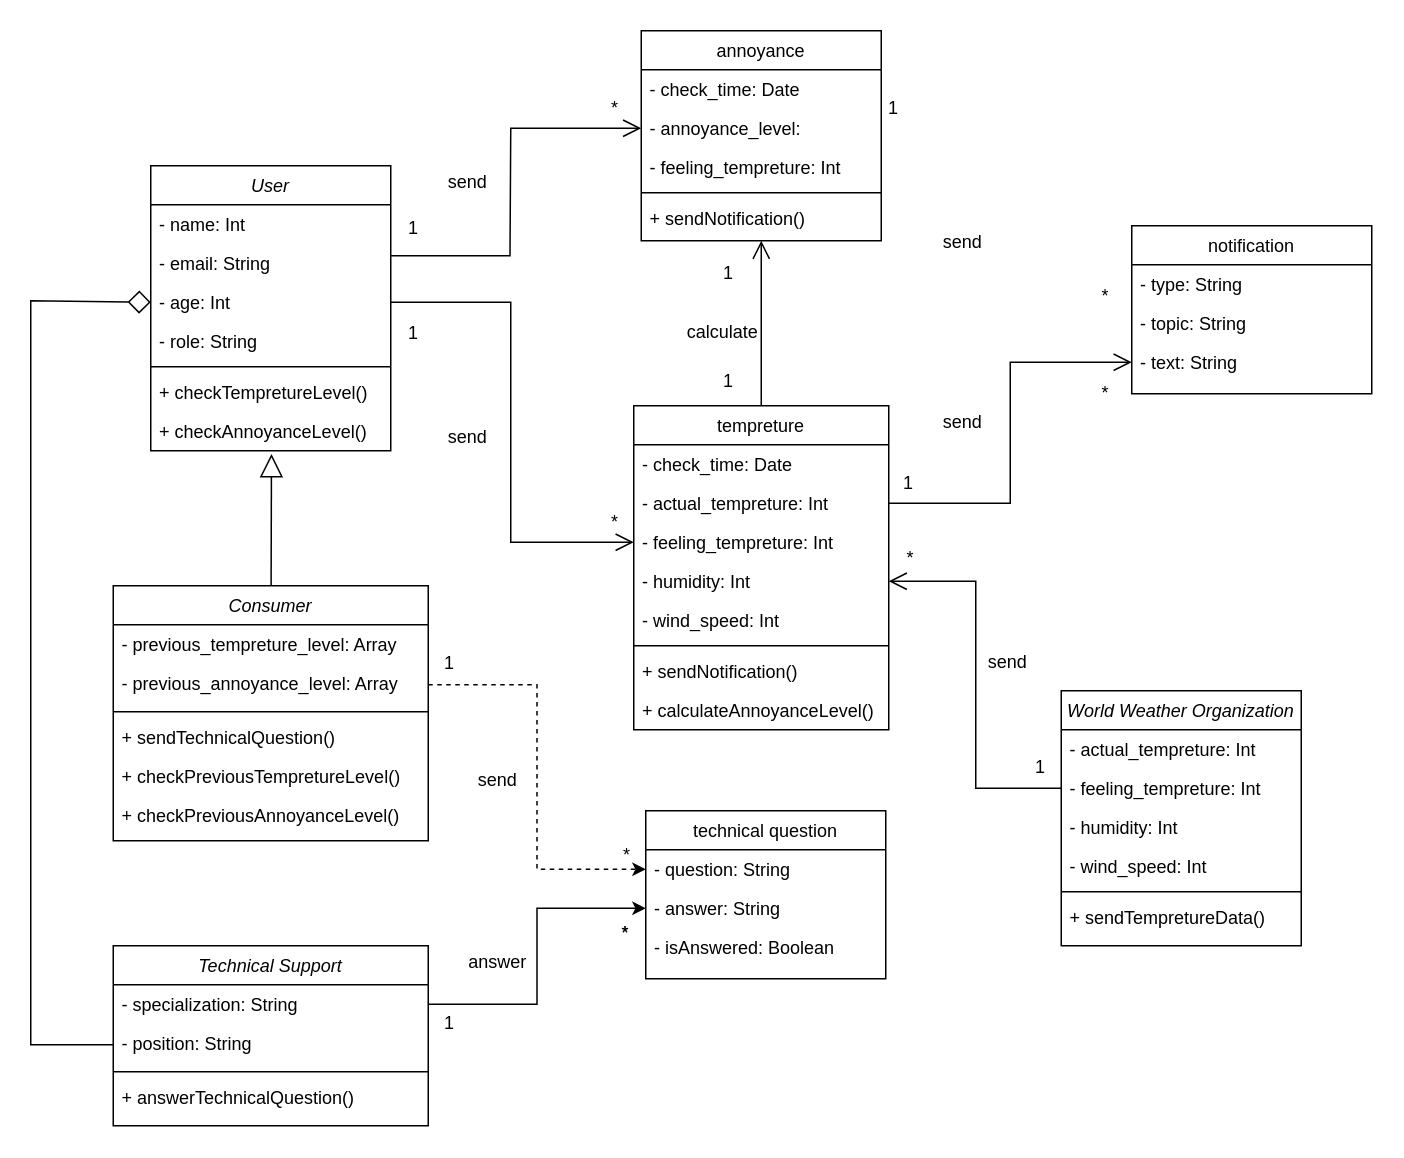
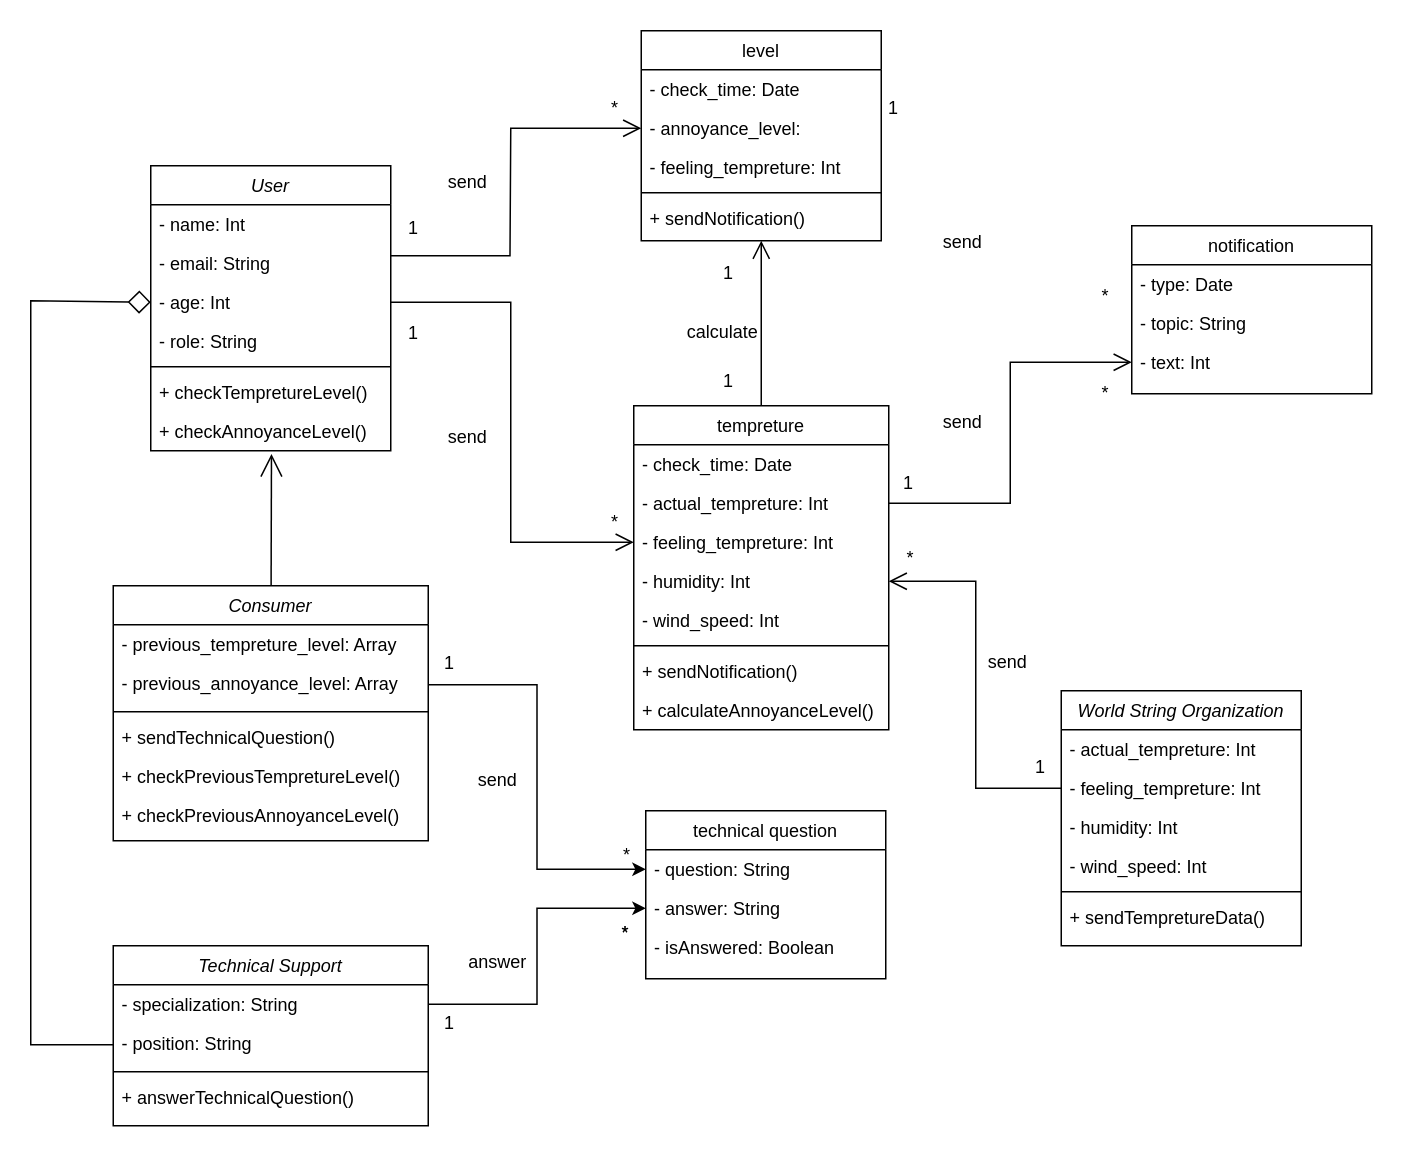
- <mxCell id="63" value="annoyance" style="swimlane;fontStyle=0;align=center;verticalAlign=top;childLayout=stackLayout;horizontal=1;startSize=26;horizontalStack=0;resizeParent=1;resizeLast=0;collapsible=1;marginBottom=0;rounded=0;shadow=0;strokeWidth=1;" vertex="1" parent="1"><mxGeometry x="427" y="20" width="160" height="140" as="geometry"><mxRectangle x="550" y="140" width="160" height="26" as="alternateBounds" /></mxGeometry></mxCell>
+ <mxCell id="63" value="level" style="swimlane;fontStyle=0;align=center;verticalAlign=top;childLayout=stackLayout;horizontal=1;startSize=26;horizontalStack=0;resizeParent=1;resizeLast=0;collapsible=1;marginBottom=0;rounded=0;shadow=0;strokeWidth=1;" vertex="1" parent="1"><mxGeometry x="427" y="20" width="160" height="140" as="geometry"><mxRectangle x="550" y="140" width="160" height="26" as="alternateBounds" /></mxGeometry></mxCell>
- <mxCell id="75" value="- type: String" style="text;align=left;verticalAlign=top;spacingLeft=4;spacingRight=4;overflow=hidden;rotatable=0;points=[[0,0.5],[1,0.5]];portConstraint=eastwest;" vertex="1" parent="74"><mxGeometry y="26" width="160" height="26" as="geometry" /></mxCell>
+ <mxCell id="75" value="- type: Date" style="text;align=left;verticalAlign=top;spacingLeft=4;spacingRight=4;overflow=hidden;rotatable=0;points=[[0,0.5],[1,0.5]];portConstraint=eastwest;" vertex="1" parent="74"><mxGeometry y="26" width="160" height="26" as="geometry" /></mxCell>
- <mxCell id="77" value="- text: String" style="text;align=left;verticalAlign=top;spacingLeft=4;spacingRight=4;overflow=hidden;rotatable=0;points=[[0,0.5],[1,0.5]];portConstraint=eastwest;rounded=0;shadow=0;html=0;" vertex="1" parent="74"><mxGeometry y="78" width="160" height="26" as="geometry" /></mxCell>
+ <mxCell id="77" value="- text: Int" style="text;align=left;verticalAlign=top;spacingLeft=4;spacingRight=4;overflow=hidden;rotatable=0;points=[[0,0.5],[1,0.5]];portConstraint=eastwest;rounded=0;shadow=0;html=0;" vertex="1" parent="74"><mxGeometry y="78" width="160" height="26" as="geometry" /></mxCell>
- <mxCell id="27" value="" style="endArrow=block;html=1;rounded=0;entryX=0.503;entryY=1.083;entryDx=0;entryDy=0;entryPerimeter=0;endFill=0;endSize=13;" edge="1" parent="1" source="20" target="9"><mxGeometry width="50" height="50" relative="1" as="geometry"><mxPoint x="160" y="300" as="sourcePoint" /><mxPoint x="210" y="250" as="targetPoint" /></mxGeometry></mxCell>
+ <mxCell id="27" value="" style="endArrow=open;html=1;rounded=0;entryX=0.503;entryY=1.083;entryDx=0;entryDy=0;entryPerimeter=0;endFill=0;endSize=13;" edge="1" parent="1" source="20" target="9"><mxGeometry width="50" height="50" relative="1" as="geometry"><mxPoint x="160" y="300" as="sourcePoint" /><mxPoint x="210" y="250" as="targetPoint" /></mxGeometry></mxCell>
- <mxCell id="46" value="World Weather Organization" style="swimlane;fontStyle=2;align=center;verticalAlign=top;childLayout=stackLayout;horizontal=1;startSize=26;horizontalStack=0;resizeParent=1;resizeLast=0;collapsible=1;marginBottom=0;rounded=0;shadow=0;strokeWidth=1;" vertex="1" parent="1"><mxGeometry x="707" y="460" width="160" height="170" as="geometry"><mxRectangle x="230" y="140" width="160" height="26" as="alternateBounds" /></mxGeometry></mxCell>
+ <mxCell id="46" value="World String Organization" style="swimlane;fontStyle=2;align=center;verticalAlign=top;childLayout=stackLayout;horizontal=1;startSize=26;horizontalStack=0;resizeParent=1;resizeLast=0;collapsible=1;marginBottom=0;rounded=0;shadow=0;strokeWidth=1;" vertex="1" parent="1"><mxGeometry x="707" y="460" width="160" height="170" as="geometry"><mxRectangle x="230" y="140" width="160" height="26" as="alternateBounds" /></mxGeometry></mxCell>
- <mxCell id="37" style="edgeStyle=orthogonalEdgeStyle;rounded=0;orthogonalLoop=1;jettySize=auto;html=1;exitX=1;exitY=0.5;exitDx=0;exitDy=0;entryX=0;entryY=0.5;entryDx=0;entryDy=0;dashed=1;" edge="1" parent="1" source="22" target="34"><mxGeometry relative="1" as="geometry"><mxPoint x="360" y="610" as="targetPoint" /></mxGeometry></mxCell>
+ <mxCell id="37" style="edgeStyle=orthogonalEdgeStyle;rounded=0;orthogonalLoop=1;jettySize=auto;html=1;exitX=1;exitY=0.5;exitDx=0;exitDy=0;entryX=0;entryY=0.5;entryDx=0;entryDy=0;" edge="1" parent="1" source="22" target="34"><mxGeometry relative="1" as="geometry"><mxPoint x="360" y="610" as="targetPoint" /></mxGeometry></mxCell>
